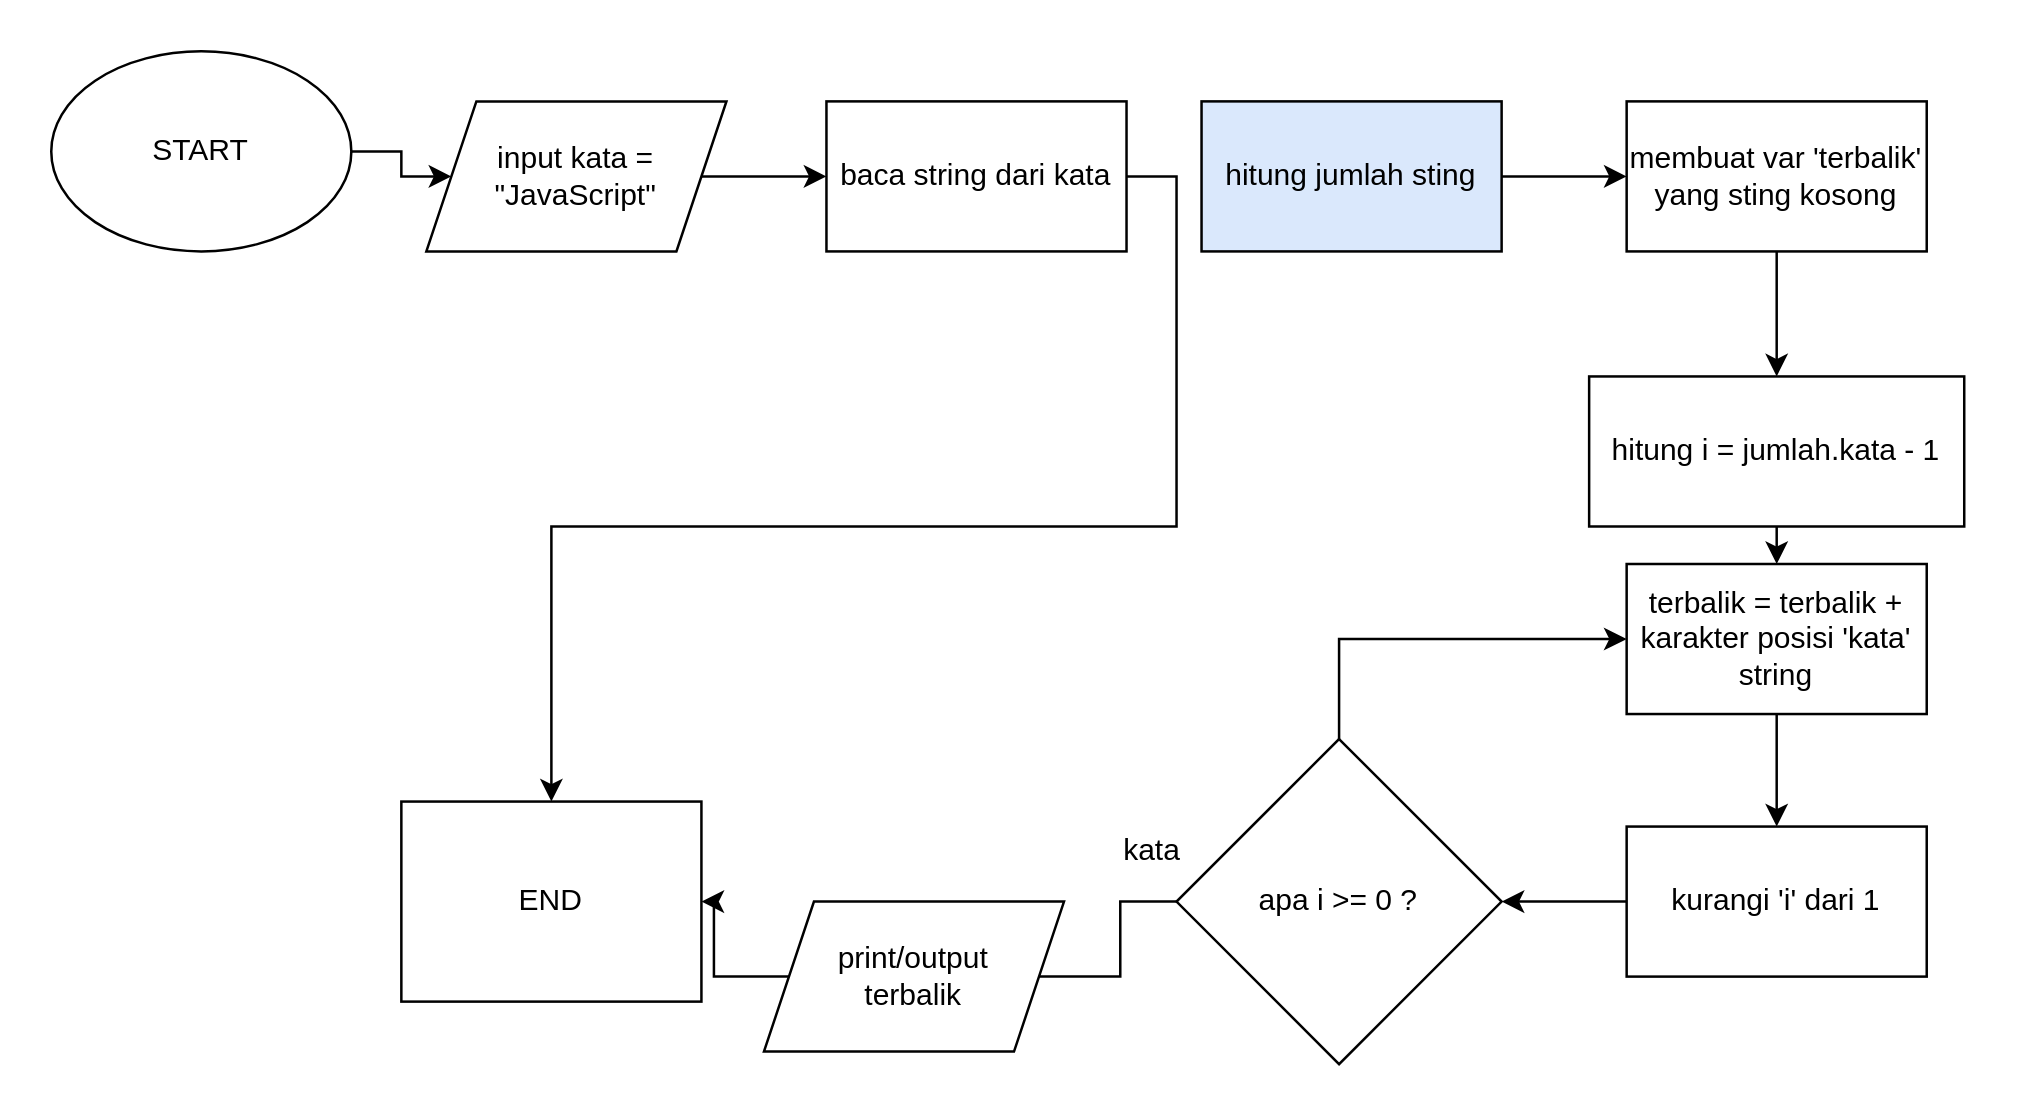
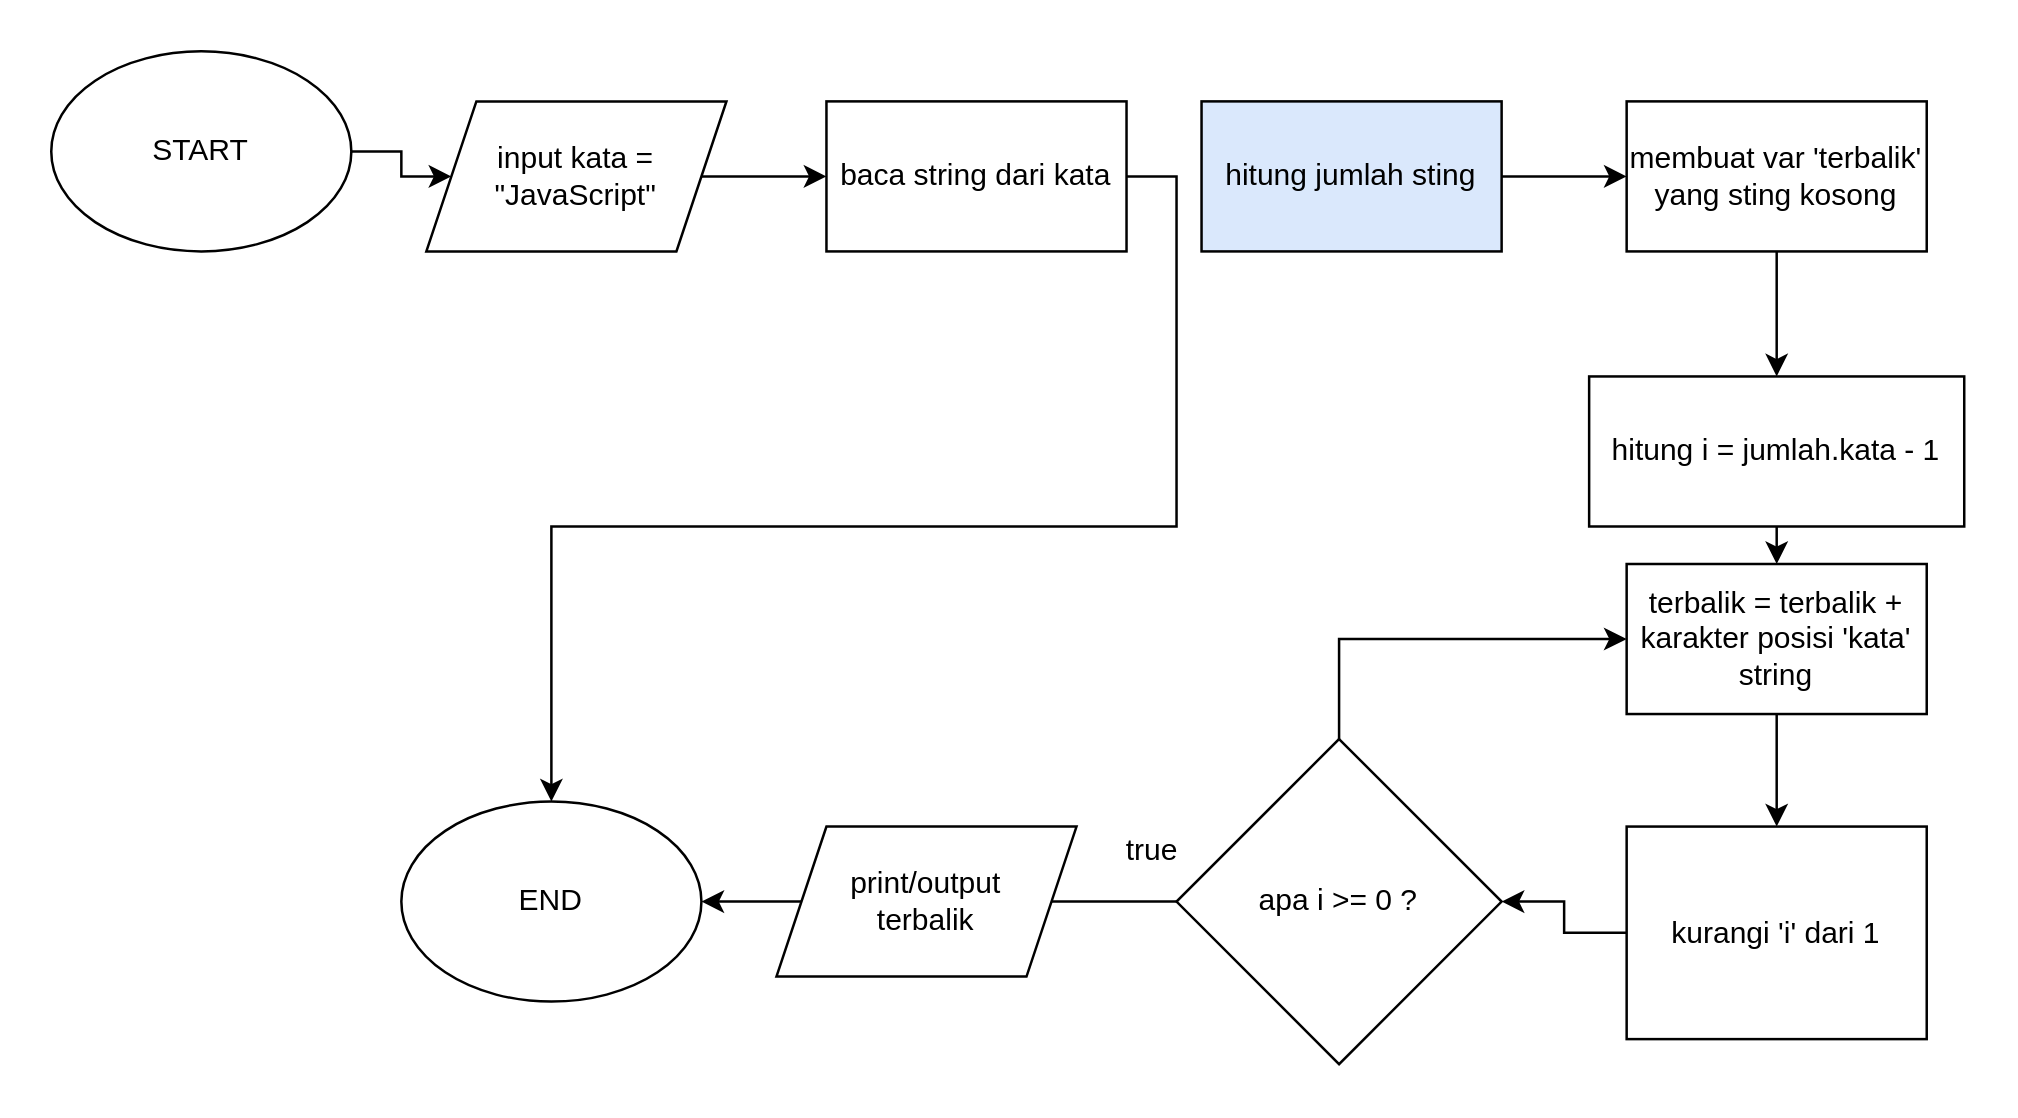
- <mxCell id="24" value="kata" style="text;html=1;align=center;verticalAlign=middle;resizable=0;points=[];autosize=1;strokeColor=none;fillColor=none;" vertex="1" parent="1"><mxGeometry x="440" y="330" width="40" height="20" as="geometry" /></mxCell>
+ <mxCell id="24" value="true" style="text;html=1;align=center;verticalAlign=middle;resizable=0;points=[];autosize=1;strokeColor=none;fillColor=none;" vertex="1" parent="1"><mxGeometry x="440" y="330" width="40" height="20" as="geometry" /></mxCell>
- <mxCell id="4" value="END" style="whiteSpace=wrap;html=1;rounded=0;" parent="1" vertex="1"><mxGeometry x="160" y="320" width="120" height="80" as="geometry" /></mxCell>
+ <mxCell id="4" value="END" style="ellipse;whiteSpace=wrap;html=1;" parent="1" vertex="1"><mxGeometry x="160" y="320" width="120" height="80" as="geometry" /></mxCell>
- <mxCell id="16" value="kurangi 'i' dari 1" style="whiteSpace=wrap;html=1;rounded=0;" parent="1" vertex="1"><mxGeometry x="650" y="330" width="120" height="60" as="geometry" /></mxCell>
+ <mxCell id="16" value="kurangi 'i' dari 1" style="whiteSpace=wrap;html=1;rounded=0;" parent="1" vertex="1"><mxGeometry x="650" y="330" width="120" height="85" as="geometry" /></mxCell>
- <mxCell id="23" value="&lt;div&gt;print/output&lt;/div&gt;&lt;div&gt;terbalik&lt;/div&gt;" style="shape=parallelogram;perimeter=parallelogramPerimeter;whiteSpace=wrap;html=1;fixedSize=1;" parent="1" vertex="1"><mxGeometry x="305" y="360" width="120" height="60" as="geometry" /></mxCell>
+ <mxCell id="23" value="&lt;div&gt;print/output&lt;/div&gt;&lt;div&gt;terbalik&lt;/div&gt;" style="shape=parallelogram;perimeter=parallelogramPerimeter;whiteSpace=wrap;html=1;fixedSize=1;" parent="1" vertex="1"><mxGeometry x="310" y="330" width="120" height="60" as="geometry" /></mxCell>
